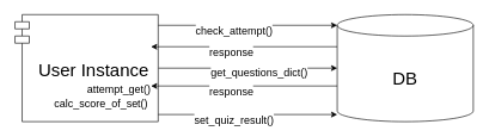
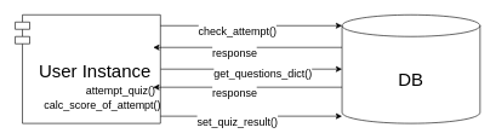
- <mxCell id="12" value="&lt;font style=&quot;font-size: 15px&quot;&gt;attempt_get()&lt;br&gt;&lt;/font&gt;" style="text;html=1;align=center;verticalAlign=middle;resizable=0;points=[];autosize=1;fontSize=25;" vertex="1" parent="1"><mxGeometry x="110" y="100" width="110" height="40" as="geometry" /></mxCell>
+ <mxCell id="12" value="&lt;font style=&quot;font-size: 15px&quot;&gt;attempt_quiz()&lt;br&gt;&lt;/font&gt;" style="text;html=1;align=center;verticalAlign=middle;resizable=0;points=[];autosize=1;fontSize=25;" vertex="1" parent="1"><mxGeometry x="110" y="100" width="110" height="40" as="geometry" /></mxCell>
- <mxCell id="13" value="&lt;font style=&quot;font-size: 15px&quot;&gt;calc_score_of_set()&lt;br&gt;&lt;/font&gt;" style="text;html=1;align=center;verticalAlign=middle;resizable=0;points=[];autosize=1;fontSize=25;" vertex="1" parent="1"><mxGeometry x="50" y="120" width="180" height="40" as="geometry" /></mxCell>
+ <mxCell id="13" value="&lt;font style=&quot;font-size: 15px&quot;&gt;calc_score_of_attempt()&lt;br&gt;&lt;/font&gt;" style="text;html=1;align=center;verticalAlign=middle;resizable=0;points=[];autosize=1;fontSize=25;" vertex="1" parent="1"><mxGeometry x="50" y="120" width="180" height="40" as="geometry" /></mxCell>
